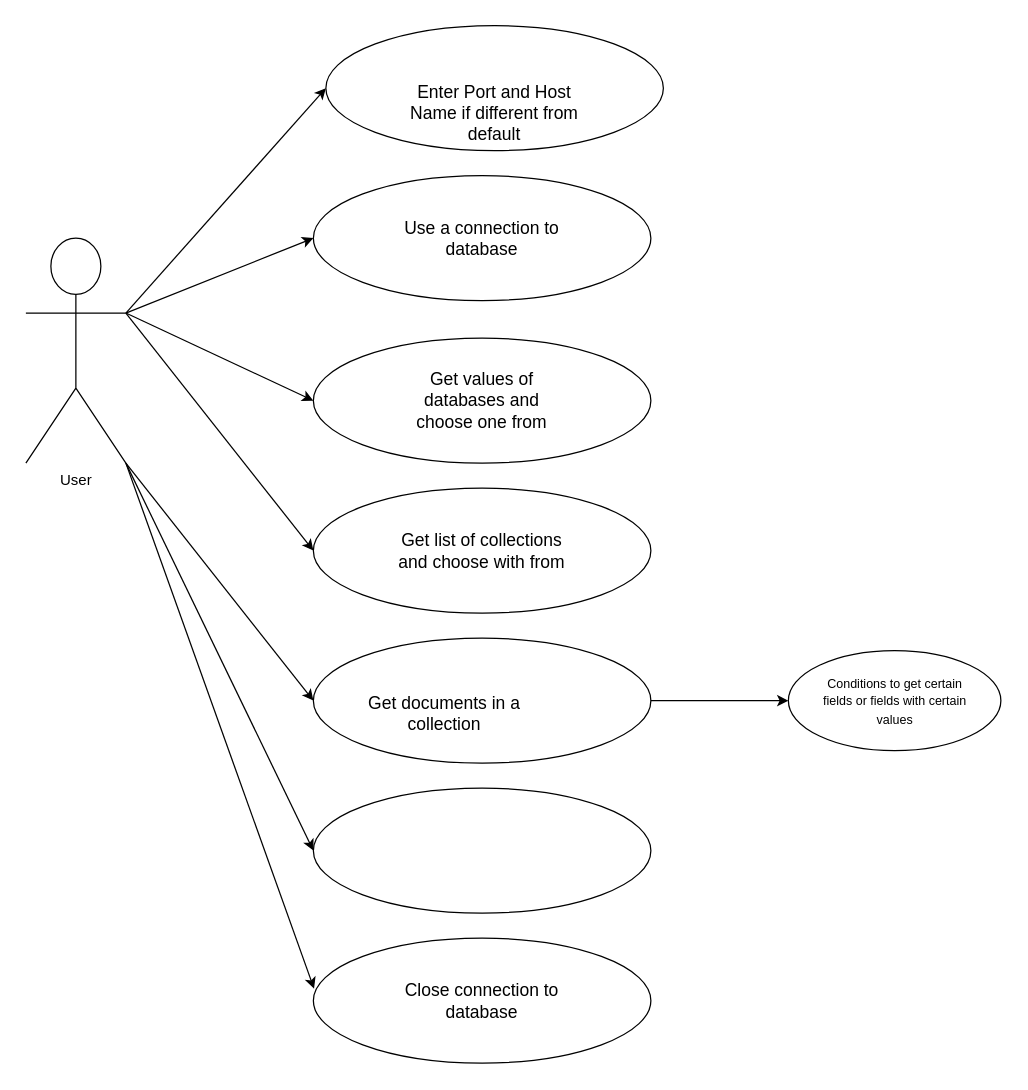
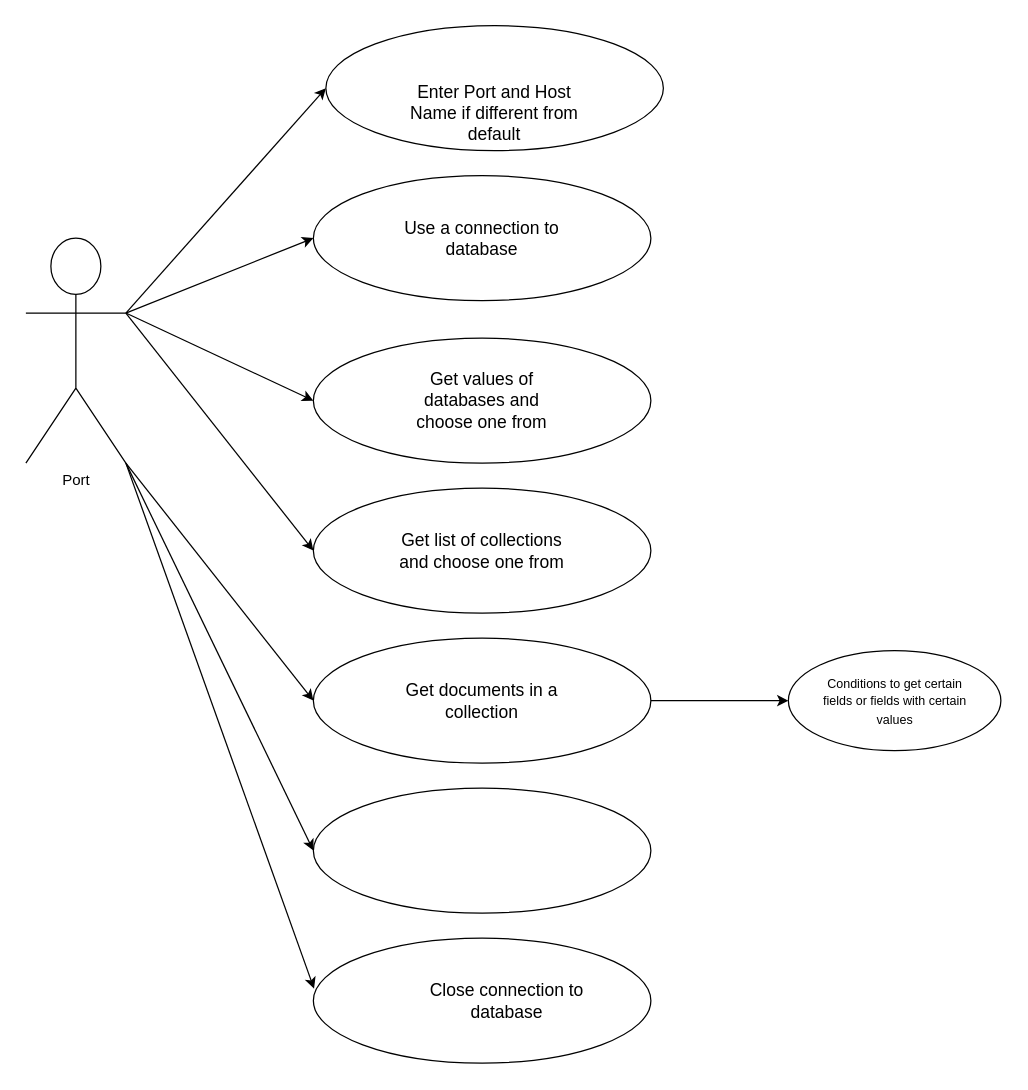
- <mxCell id="2" value="User" style="shape=umlActor;verticalLabelPosition=bottom;verticalAlign=top;html=1;outlineConnect=0;" vertex="1" parent="1"><mxGeometry x="20" y="190" width="80" height="180" as="geometry" /></mxCell>
+ <mxCell id="2" value="Port" style="shape=umlActor;verticalLabelPosition=bottom;verticalAlign=top;html=1;outlineConnect=0;" vertex="1" parent="1"><mxGeometry x="20" y="190" width="80" height="180" as="geometry" /></mxCell>
- <mxCell id="11" value="&lt;font style=&quot;font-size: 14px;&quot;&gt;Get list of collections and choose with from&lt;/font&gt;" style="text;html=1;strokeColor=none;fillColor=none;align=center;verticalAlign=middle;whiteSpace=wrap;rounded=0;" vertex="1" parent="1"><mxGeometry x="315" y="417.5" width="140" height="45" as="geometry" /></mxCell>
+ <mxCell id="11" value="&lt;font style=&quot;font-size: 14px;&quot;&gt;Get list of collections and choose one from&lt;/font&gt;" style="text;html=1;strokeColor=none;fillColor=none;align=center;verticalAlign=middle;whiteSpace=wrap;rounded=0;" vertex="1" parent="1"><mxGeometry x="315" y="417.5" width="140" height="45" as="geometry" /></mxCell>
- <mxCell id="14" value="&lt;font style=&quot;font-size: 14px;&quot;&gt;Get documents in a collection&lt;/font&gt;" style="text;html=1;strokeColor=none;fillColor=none;align=center;verticalAlign=middle;whiteSpace=wrap;rounded=0;" vertex="1" parent="1"><mxGeometry x="285" y="547.5" width="140" height="45" as="geometry" /></mxCell>
+ <mxCell id="14" value="&lt;font style=&quot;font-size: 14px;&quot;&gt;Get documents in a collection&lt;/font&gt;" style="text;html=1;strokeColor=none;fillColor=none;align=center;verticalAlign=middle;whiteSpace=wrap;rounded=0;" vertex="1" parent="1"><mxGeometry x="315" y="537.5" width="140" height="45" as="geometry" /></mxCell>
- <mxCell id="21" value="&lt;font style=&quot;font-size: 14px;&quot;&gt;Close connection to database&lt;/font&gt;" style="text;html=1;strokeColor=none;fillColor=none;align=center;verticalAlign=middle;whiteSpace=wrap;rounded=0;" vertex="1" parent="1"><mxGeometry x="315" y="777.5" width="140" height="45" as="geometry" /></mxCell>
+ <mxCell id="21" value="&lt;font style=&quot;font-size: 14px;&quot;&gt;Close connection to database&lt;/font&gt;" style="text;html=1;strokeColor=none;fillColor=none;align=center;verticalAlign=middle;whiteSpace=wrap;rounded=0;" vertex="1" parent="1"><mxGeometry x="335" y="777.5" width="140" height="45" as="geometry" /></mxCell>
